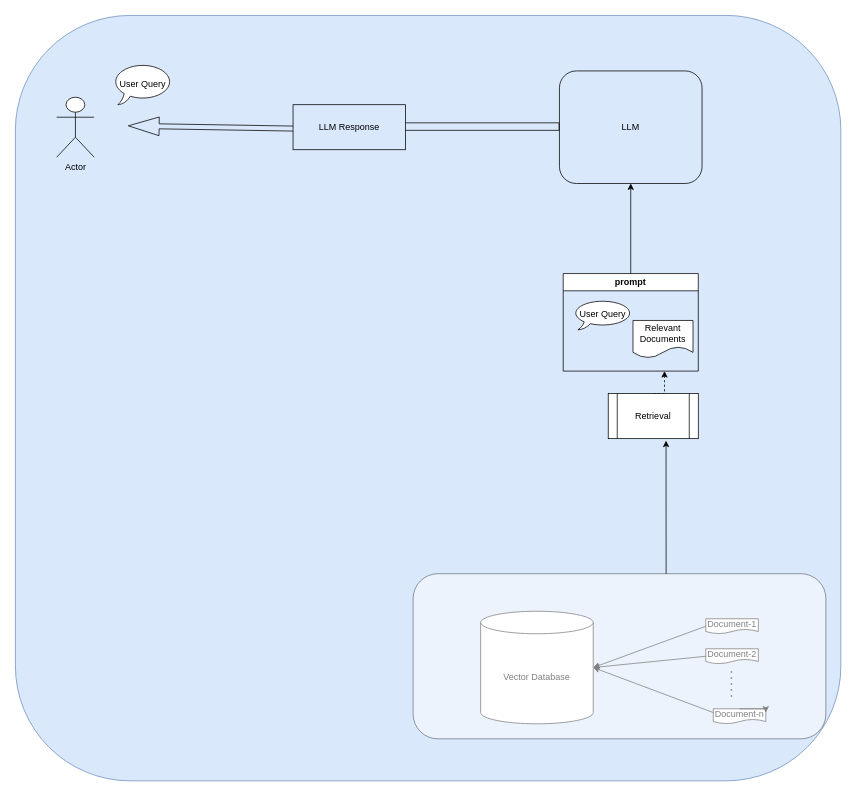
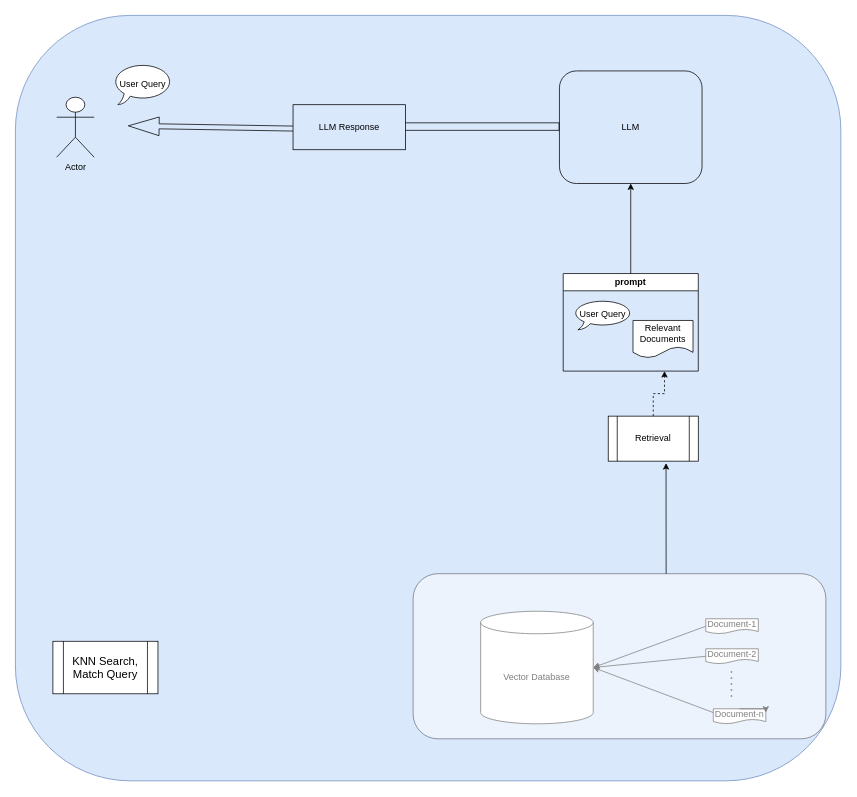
- <mxCell id="25" value="Retrieval" style="shape=process;whiteSpace=wrap;html=1;backgroundOutline=1;" vertex="1" parent="1"><mxGeometry x="810" y="524" width="120" height="60" as="geometry" /></mxCell>
+ <mxCell id="25" value="Retrieval" style="shape=process;whiteSpace=wrap;html=1;backgroundOutline=1;" vertex="1" parent="1"><mxGeometry x="810" y="554" width="120" height="60" as="geometry" /></mxCell>
+ <mxCell id="22" value="&lt;font style=&quot;font-size: 15px;&quot;&gt;KNN Search,&lt;/font&gt;&lt;div style=&quot;font-size: 15px;&quot;&gt;&lt;font style=&quot;font-size: 15px;&quot;&gt;Match Query&lt;/font&gt;&lt;/div&gt;" style="shape=process;whiteSpace=wrap;html=1;backgroundOutline=1;" vertex="1" parent="1"><mxGeometry x="70" y="854" width="140" height="70" as="geometry" /></mxCell>
